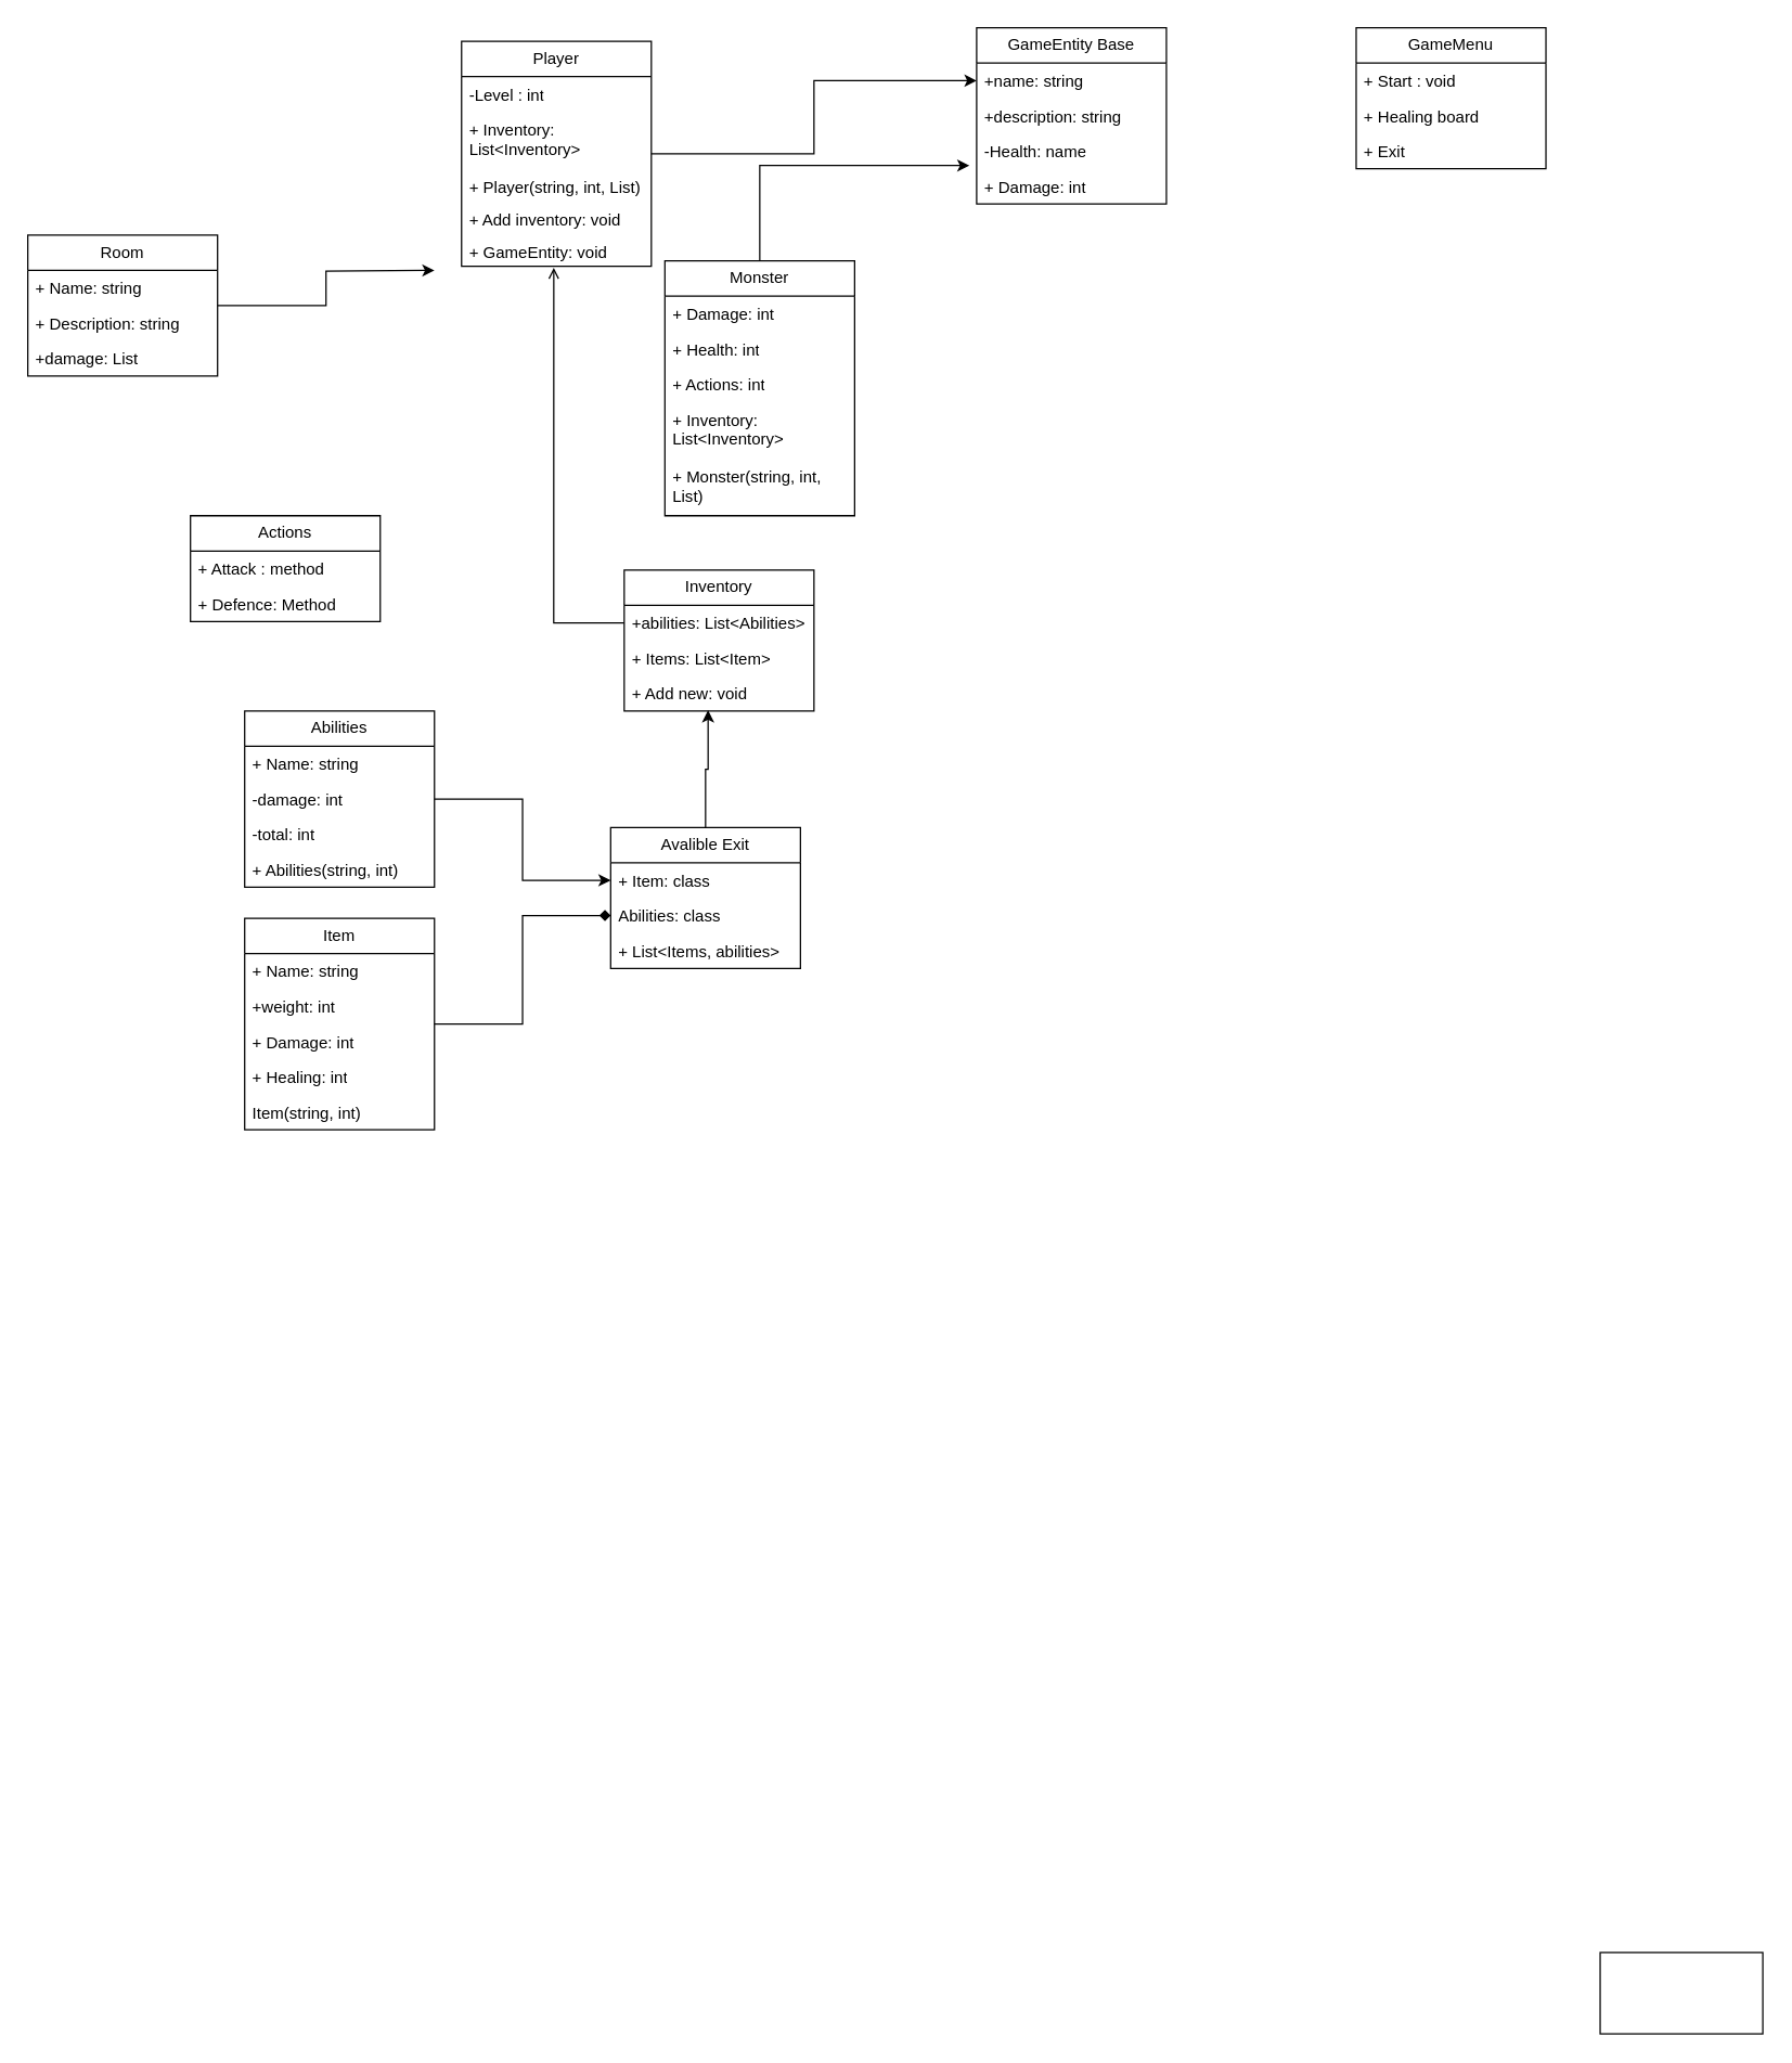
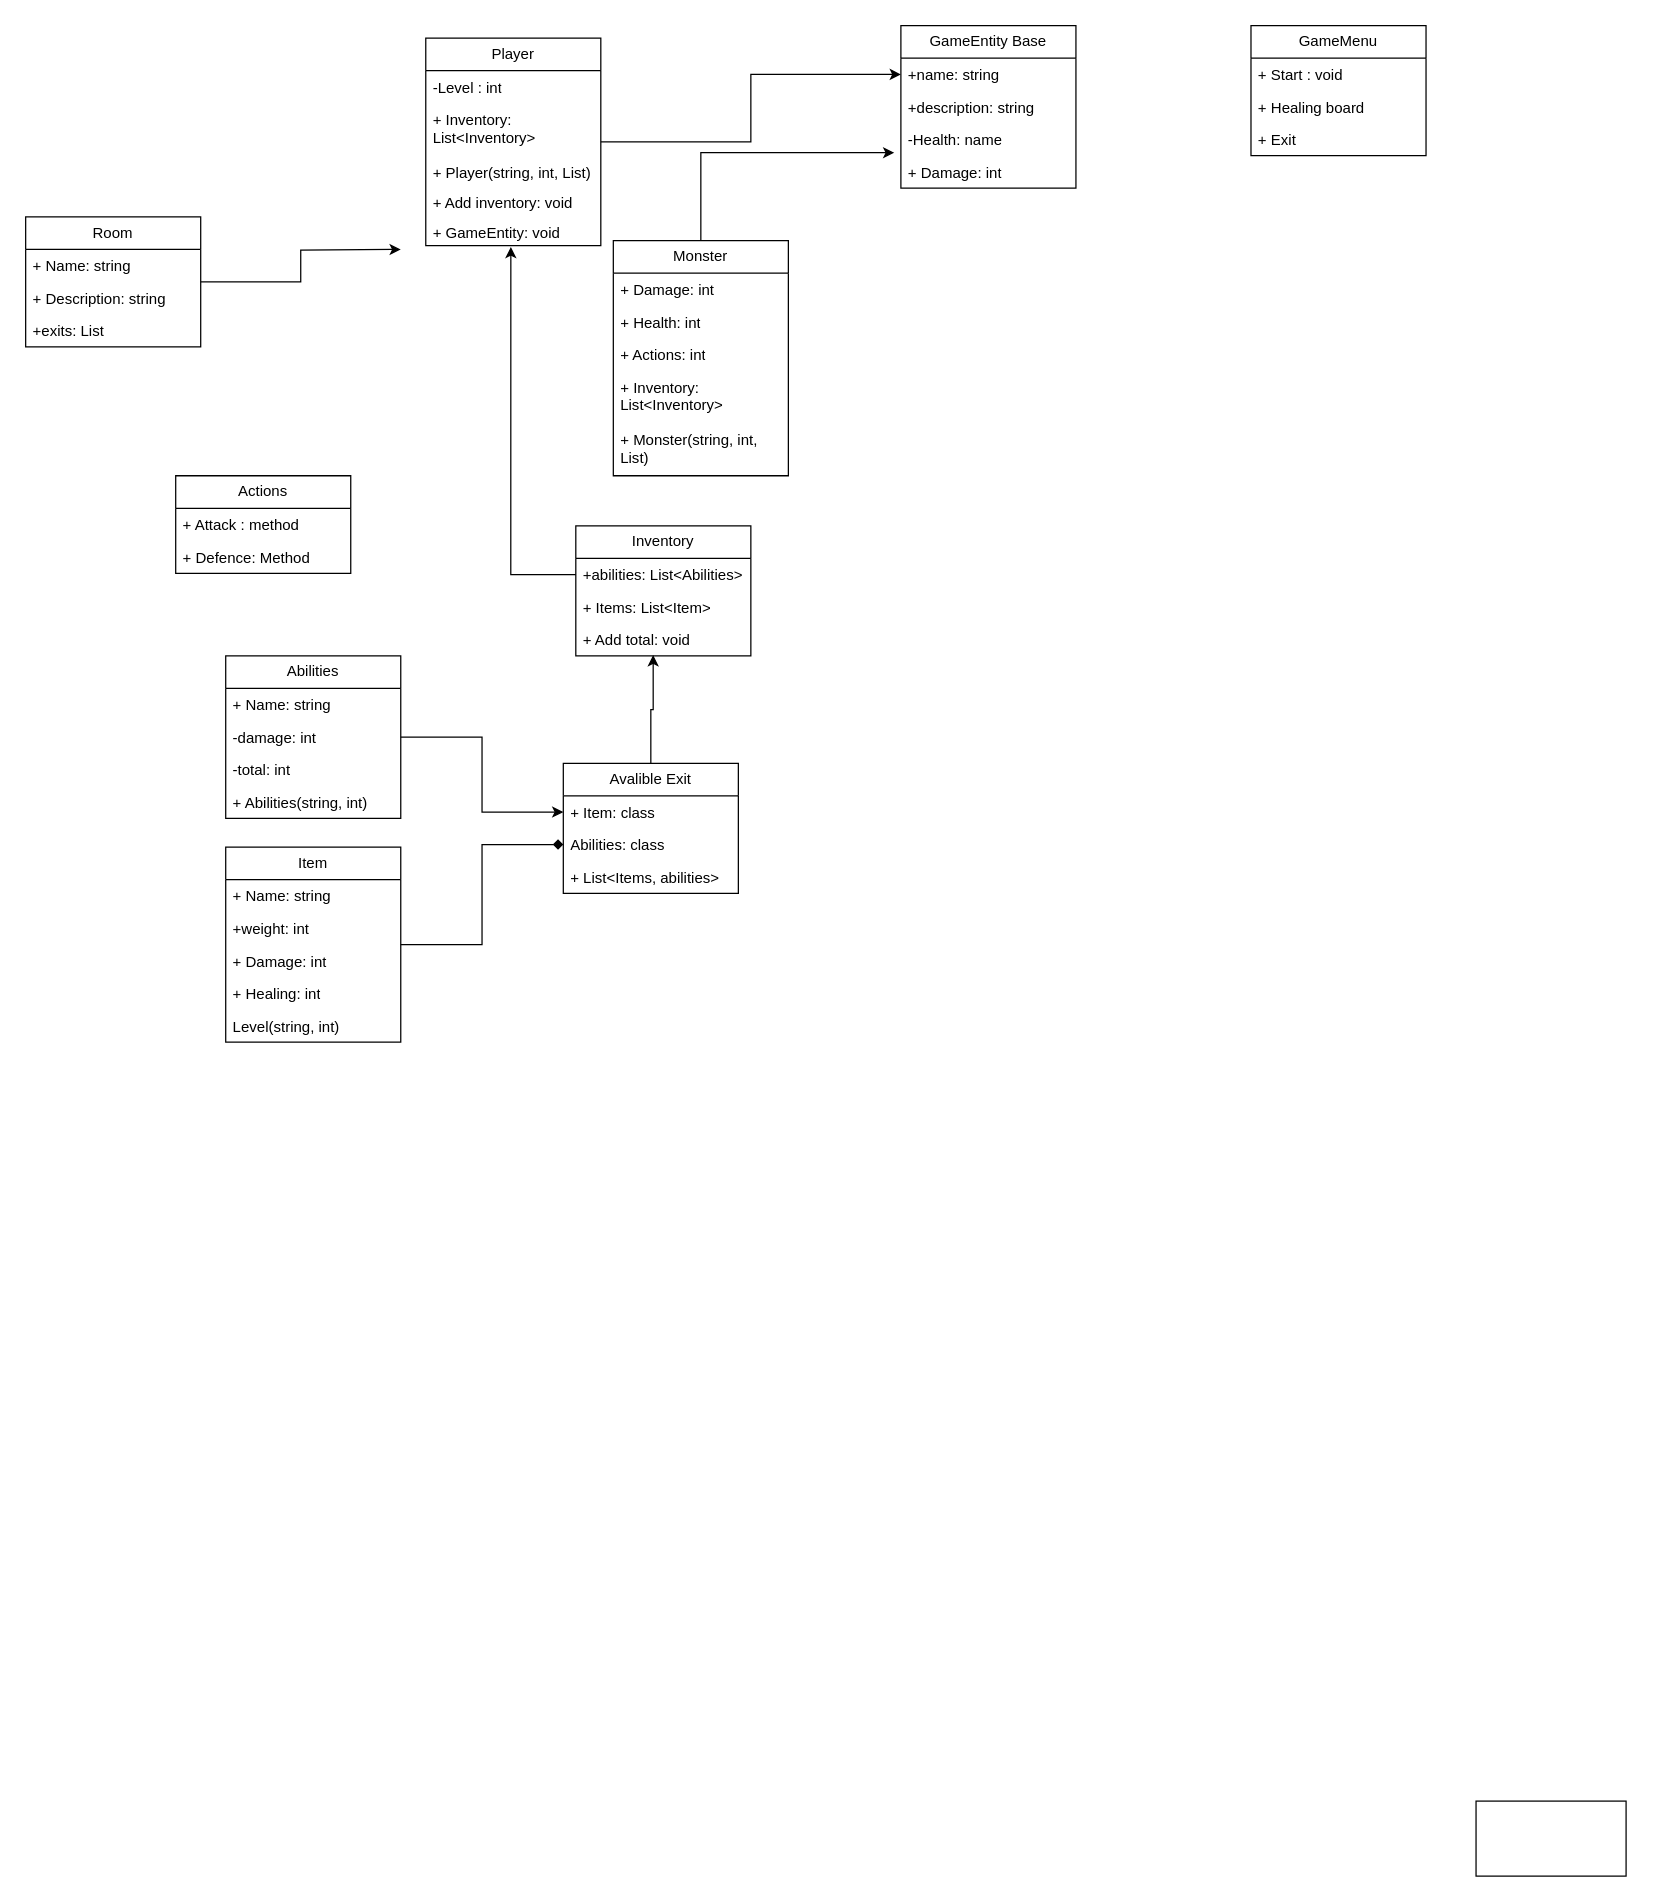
- <mxCell id="30" style="edgeStyle=orthogonalEdgeStyle;rounded=0;orthogonalLoop=1;jettySize=auto;html=1;entryX=0.486;entryY=1.042;entryDx=0;entryDy=0;entryPerimeter=0;endArrow=open;" parent="1" source="10" target="8" edge="1"><mxGeometry relative="1" as="geometry"><mxPoint x="393" y="370" as="targetPoint" /></mxGeometry></mxCell>
+ <mxCell id="30" style="edgeStyle=orthogonalEdgeStyle;rounded=0;orthogonalLoop=1;jettySize=auto;html=1;entryX=0.486;entryY=1.042;entryDx=0;entryDy=0;entryPerimeter=0;" parent="1" source="10" target="8" edge="1"><mxGeometry relative="1" as="geometry"><mxPoint x="393" y="370" as="targetPoint" /></mxGeometry></mxCell>
- <mxCell id="22" value="+damage: List" style="text;strokeColor=none;fillColor=none;align=left;verticalAlign=top;spacingLeft=4;spacingRight=4;overflow=hidden;rotatable=0;points=[[0,0.5],[1,0.5]];portConstraint=eastwest;whiteSpace=wrap;html=1;" vertex="1" parent="19"><mxGeometry y="78" width="140" height="26" as="geometry" /></mxCell>
+ <mxCell id="22" value="+exits: List" style="text;strokeColor=none;fillColor=none;align=left;verticalAlign=top;spacingLeft=4;spacingRight=4;overflow=hidden;rotatable=0;points=[[0,0.5],[1,0.5]];portConstraint=eastwest;whiteSpace=wrap;html=1;" vertex="1" parent="19"><mxGeometry y="78" width="140" height="26" as="geometry" /></mxCell>
- <mxCell id="12" value="+ Add new: void" style="text;strokeColor=none;fillColor=none;align=left;verticalAlign=top;spacingLeft=4;spacingRight=4;overflow=hidden;rotatable=0;points=[[0,0.5],[1,0.5]];portConstraint=eastwest;whiteSpace=wrap;html=1;" vertex="1" parent="9"><mxGeometry y="78" width="140" height="26" as="geometry" /></mxCell>
+ <mxCell id="12" value="+ Add total: void" style="text;strokeColor=none;fillColor=none;align=left;verticalAlign=top;spacingLeft=4;spacingRight=4;overflow=hidden;rotatable=0;points=[[0,0.5],[1,0.5]];portConstraint=eastwest;whiteSpace=wrap;html=1;" vertex="1" parent="9"><mxGeometry y="78" width="140" height="26" as="geometry" /></mxCell>
- <mxCell id="51" value="Item(string, int)" style="text;strokeColor=none;fillColor=none;align=left;verticalAlign=top;spacingLeft=4;spacingRight=4;overflow=hidden;rotatable=0;points=[[0,0.5],[1,0.5]];portConstraint=eastwest;whiteSpace=wrap;html=1;" vertex="1" parent="46"><mxGeometry y="130" width="140" height="26" as="geometry" /></mxCell>
+ <mxCell id="51" value="Level(string, int)" style="text;strokeColor=none;fillColor=none;align=left;verticalAlign=top;spacingLeft=4;spacingRight=4;overflow=hidden;rotatable=0;points=[[0,0.5],[1,0.5]];portConstraint=eastwest;whiteSpace=wrap;html=1;" vertex="1" parent="46"><mxGeometry y="130" width="140" height="26" as="geometry" /></mxCell>
